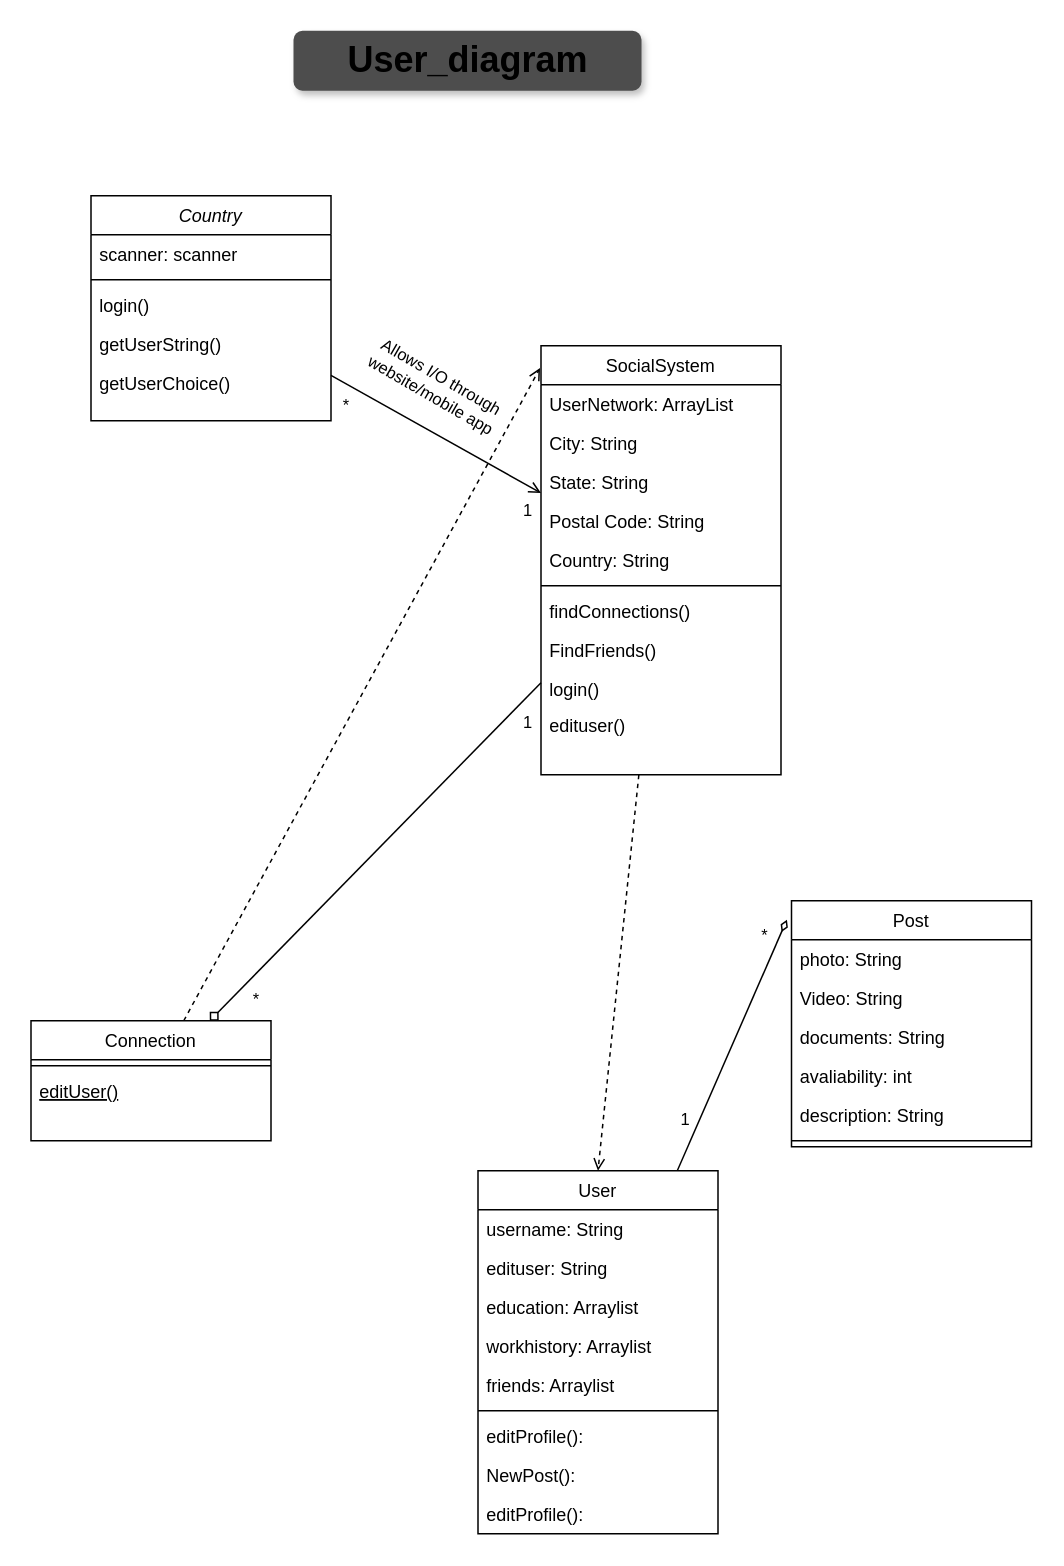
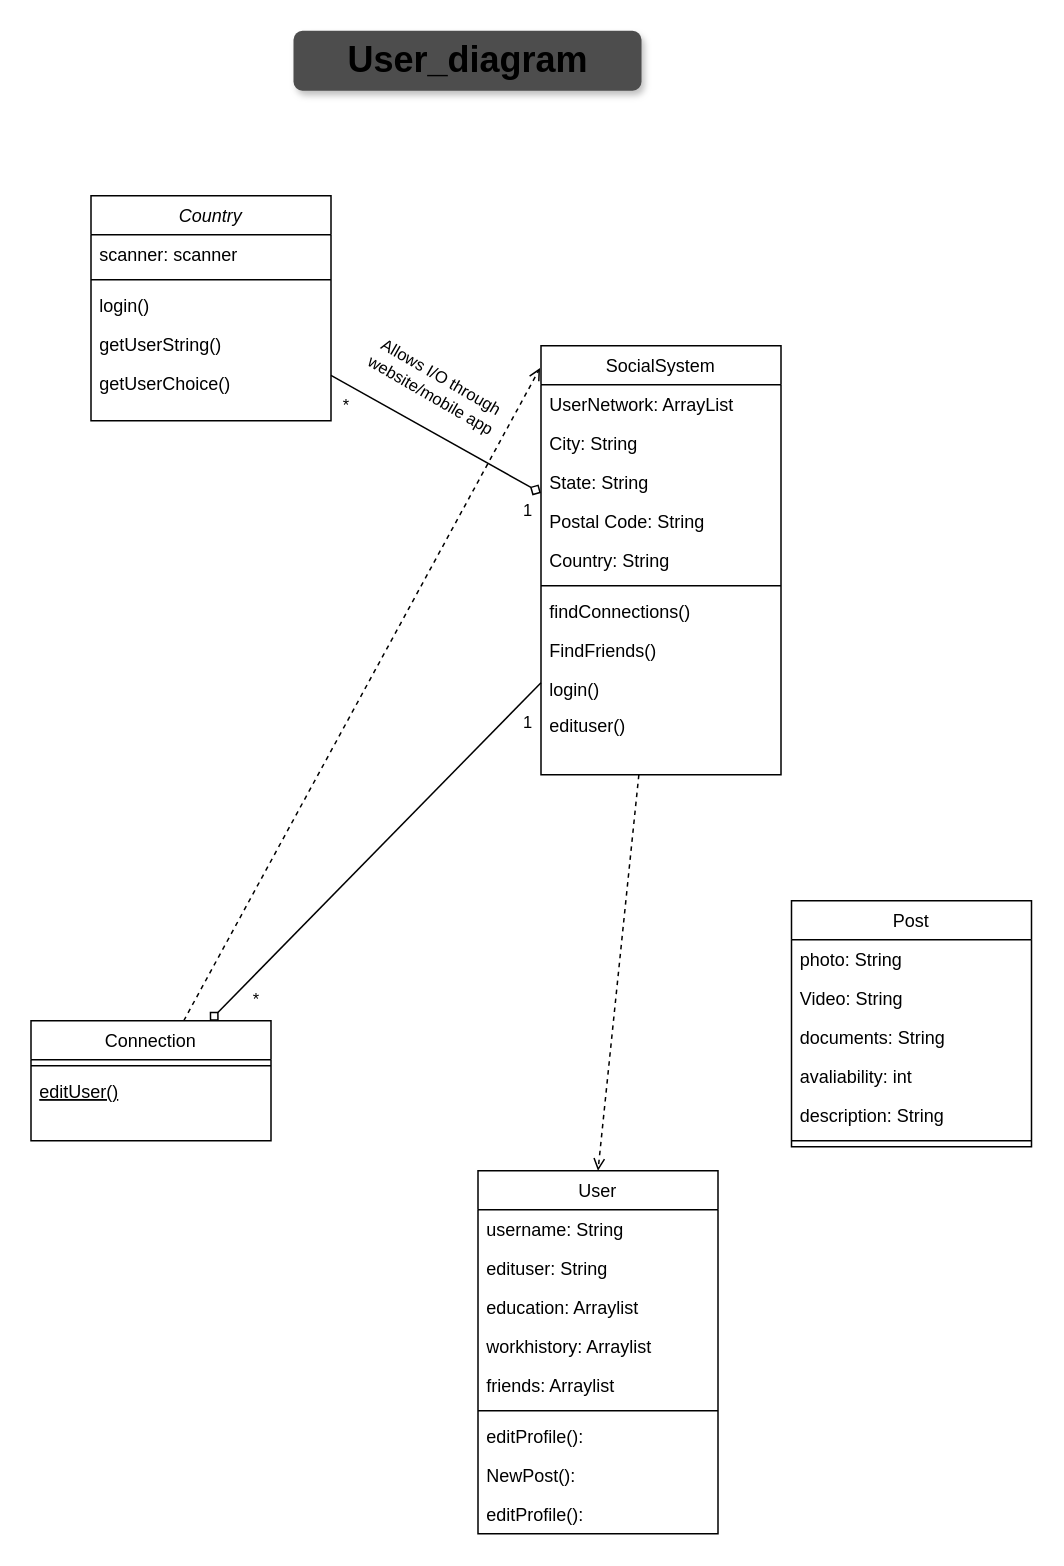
- <mxCell id="2" style="rounded=0;orthogonalLoop=1;jettySize=auto;html=1;endArrow=open;endFill=0;" parent="1" source="6" target="33" edge="1"><mxGeometry relative="1" as="geometry" /></mxCell>
+ <mxCell id="2" style="rounded=0;orthogonalLoop=1;jettySize=auto;html=1;endArrow=diamond;endFill=0;" parent="1" source="6" target="33" edge="1"><mxGeometry relative="1" as="geometry" /></mxCell>
- <mxCell id="16" style="edgeStyle=none;rounded=0;orthogonalLoop=1;jettySize=auto;html=1;entryX=-0.019;entryY=0.077;entryDx=0;entryDy=0;entryPerimeter=0;endArrow=diamondThin;endFill=0;" parent="1" source="19" target="44" edge="1"><mxGeometry relative="1" as="geometry"><mxPoint x="600.8" y="651.644" as="targetPoint" /></mxGeometry></mxCell>
- <mxCell id="17" value="*" style="edgeLabel;html=1;align=center;verticalAlign=middle;resizable=0;points=[];" vertex="1" connectable="0" parent="16"><mxGeometry x="0.793" y="-1" relative="1" as="geometry"><mxPoint x="-9" y="-8" as="offset" /></mxGeometry></mxCell>
- <mxCell id="18" value="1" style="edgeLabel;html=1;align=center;verticalAlign=middle;resizable=0;points=[];" vertex="1" connectable="0" parent="16"><mxGeometry x="-0.717" relative="1" as="geometry"><mxPoint x="-6" y="-11" as="offset" /></mxGeometry></mxCell>
